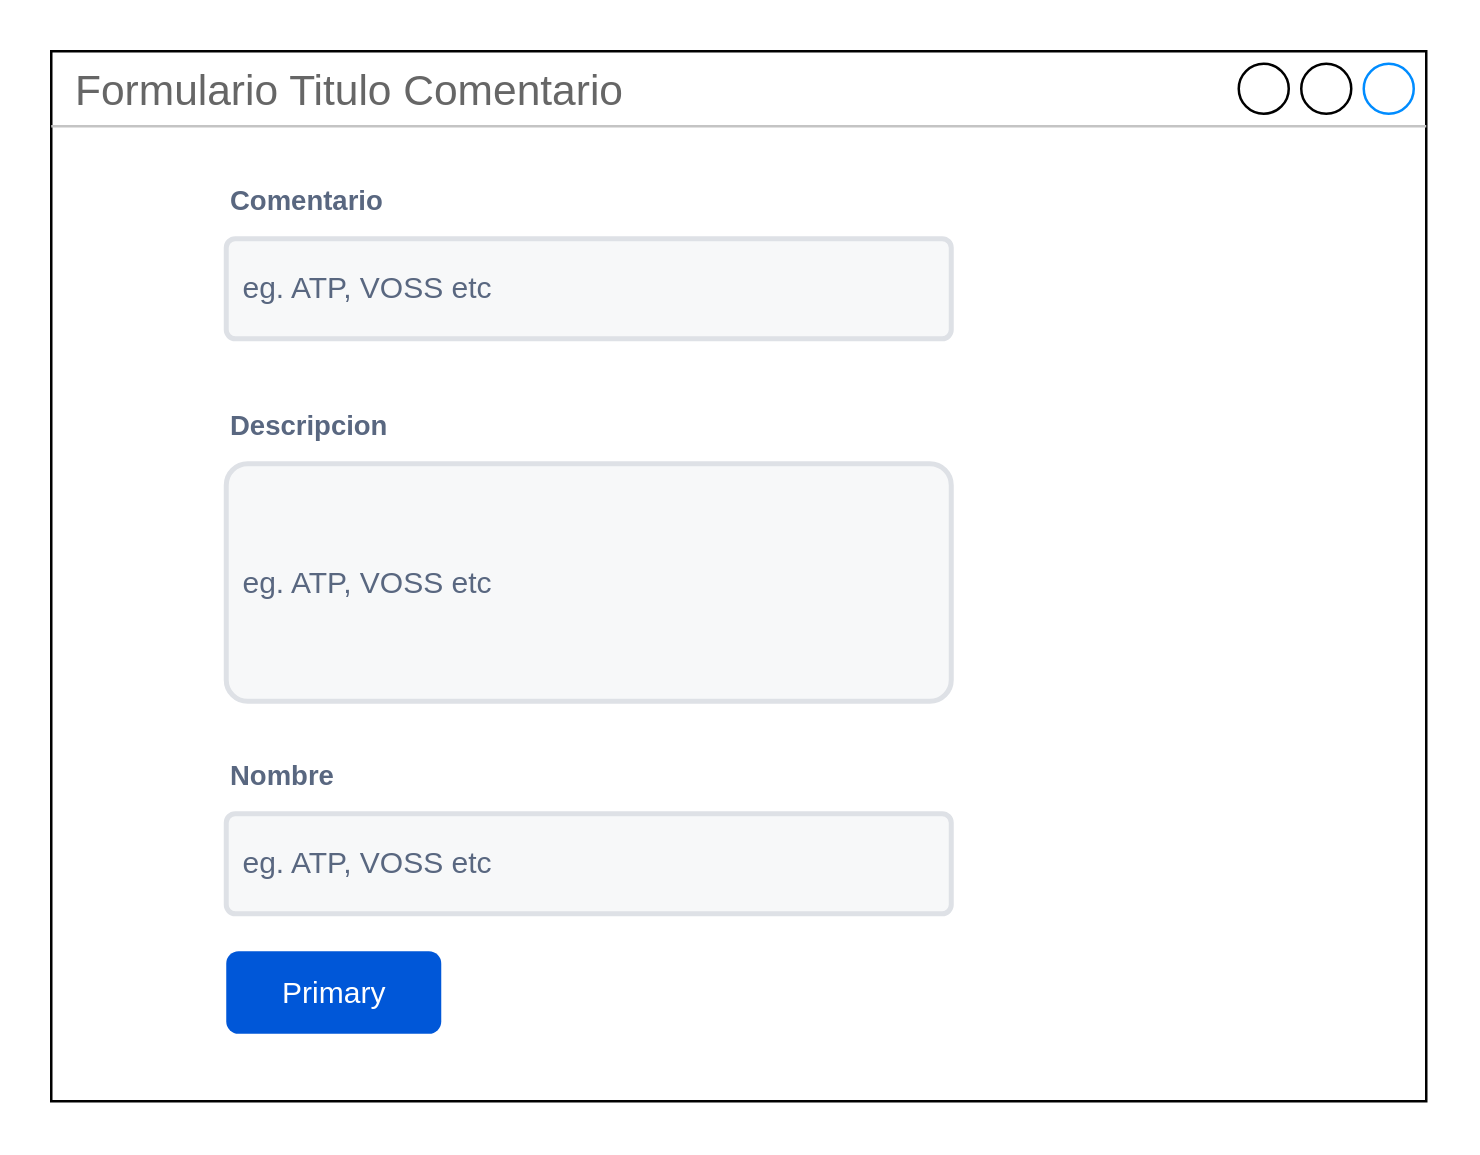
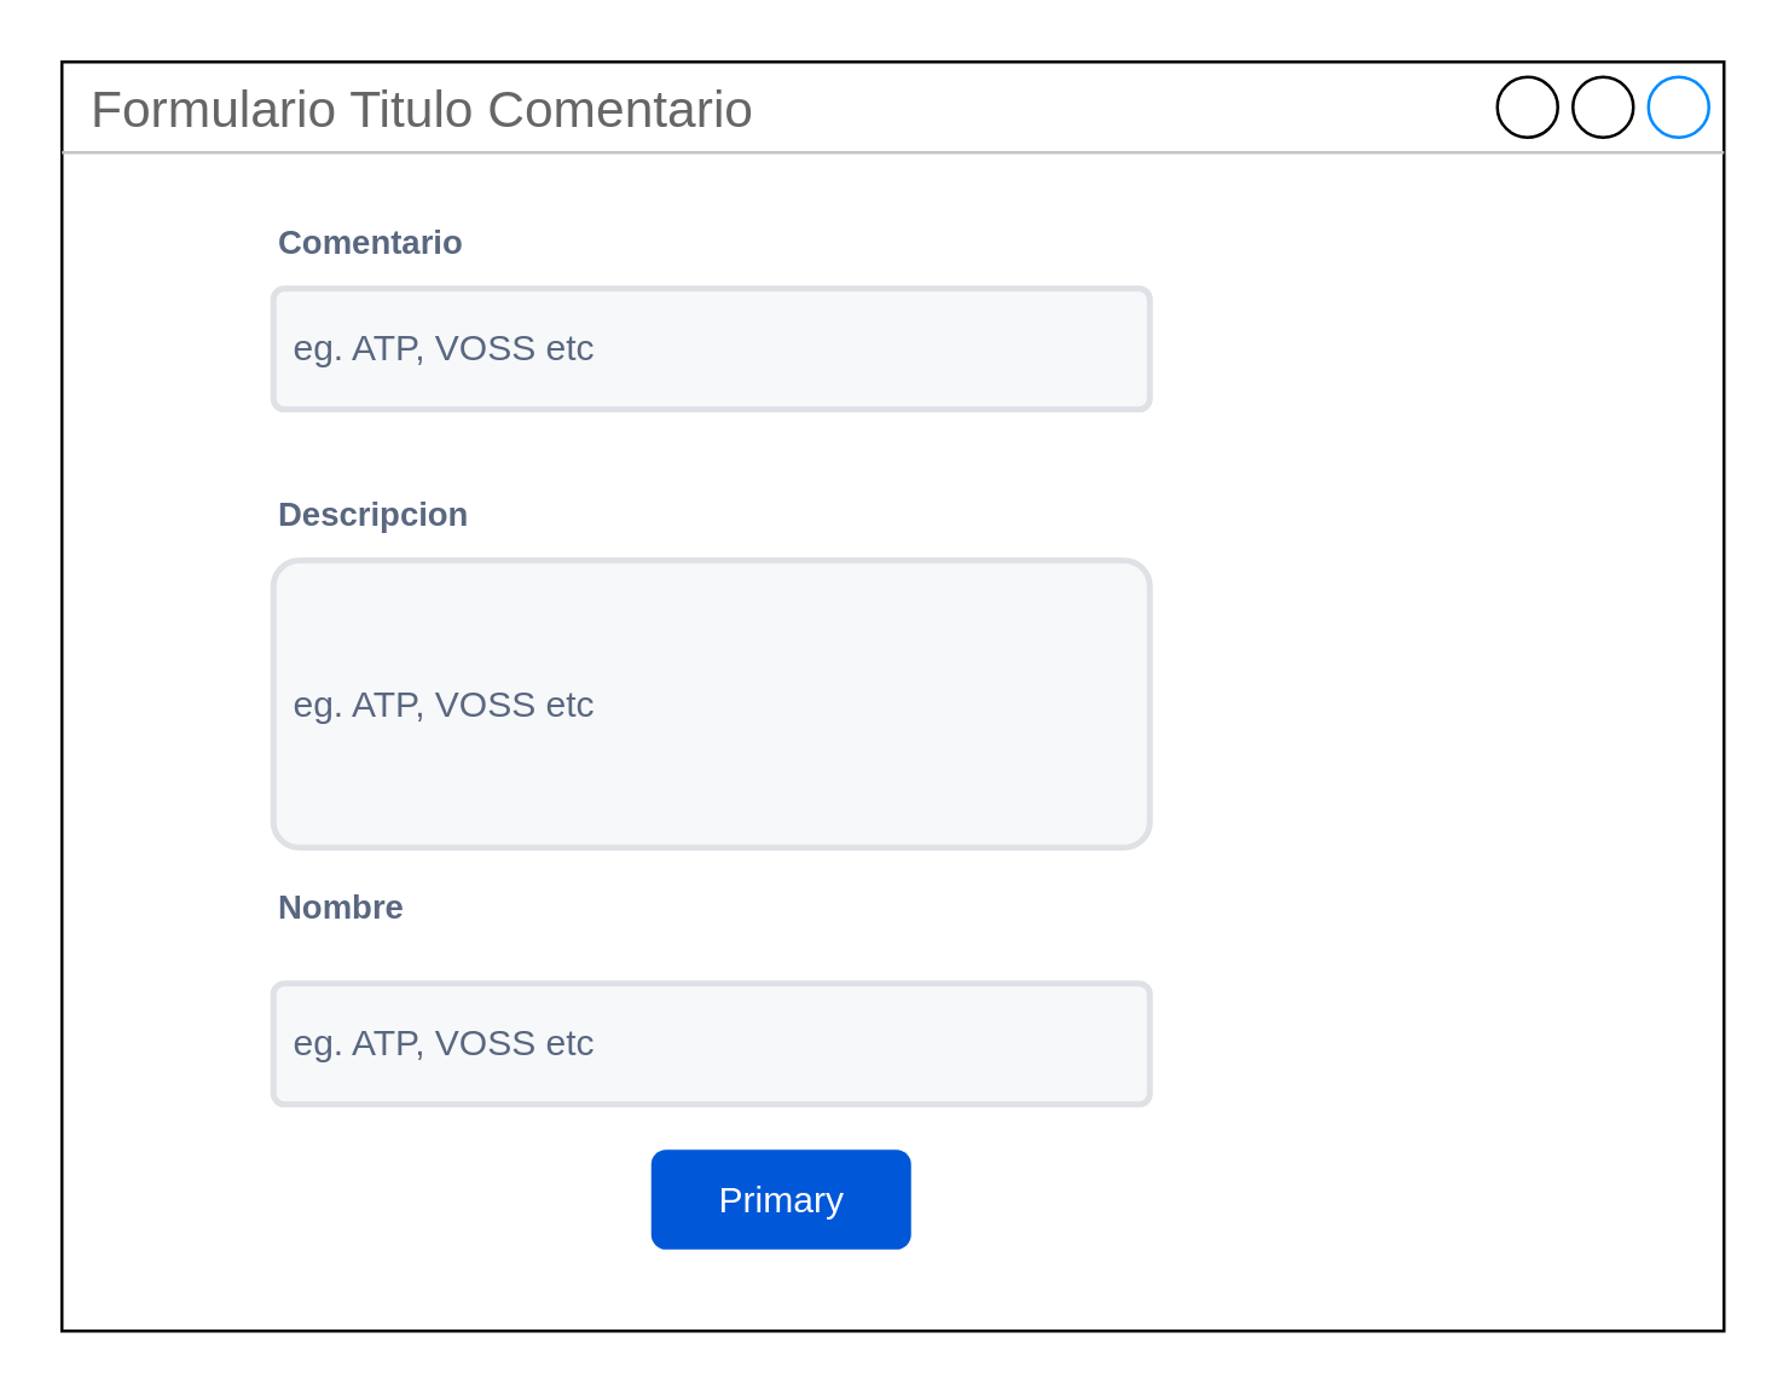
- <mxCell id="7" value="Nombre" style="fillColor=none;strokeColor=none;html=1;fontSize=11;fontStyle=0;align=left;fontColor=#596780;fontStyle=1;fontSize=11" vertex="1" parent="1"><mxGeometry x="90" y="300" width="240" height="20" as="geometry" /></mxCell>
+ <mxCell id="7" value="Nombre" style="fillColor=none;strokeColor=none;html=1;fontSize=11;fontStyle=0;align=left;fontColor=#596780;fontStyle=1;fontSize=11" vertex="1" parent="1"><mxGeometry x="90" y="290" width="240" height="20" as="geometry" /></mxCell>
- <mxCell id="9" value="Primary" style="rounded=1;fillColor=#0057D8;strokeColor=none;html=1;fontColor=#ffffff;align=center;verticalAlign=middle;fontStyle=0;fontSize=12" vertex="1" parent="1"><mxGeometry x="90" y="380" width="86" height="33" as="geometry" /></mxCell>
+ <mxCell id="9" value="Primary" style="rounded=1;fillColor=#0057D8;strokeColor=none;html=1;fontColor=#ffffff;align=center;verticalAlign=middle;fontStyle=0;fontSize=12" vertex="1" parent="1"><mxGeometry x="215" y="380" width="86" height="33" as="geometry" /></mxCell>
